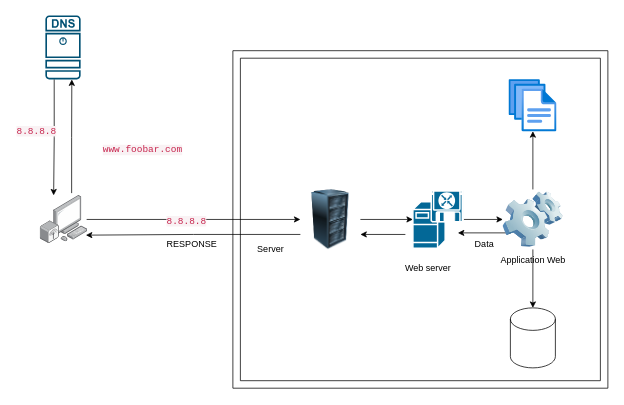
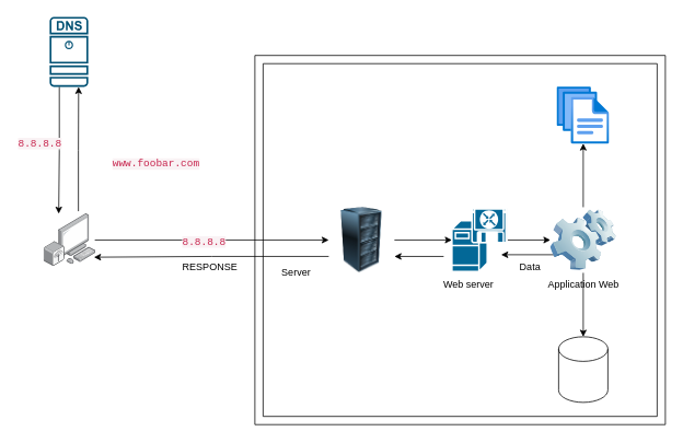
- <mxCell id="12" value="Web server" style="text;html=1;align=center;verticalAlign=middle;resizable=0;points=[];autosize=1;strokeColor=none;fillColor=none;" vertex="1" parent="1"><mxGeometry x="530" y="342.1" width="80" height="30" as="geometry" /></mxCell>
+ <mxCell id="12" value="Web server" style="text;html=1;align=center;verticalAlign=middle;resizable=0;points=[];autosize=1;strokeColor=none;fillColor=none;" vertex="1" parent="1"><mxGeometry x="530" y="332.1" width="80" height="30" as="geometry" /></mxCell>
